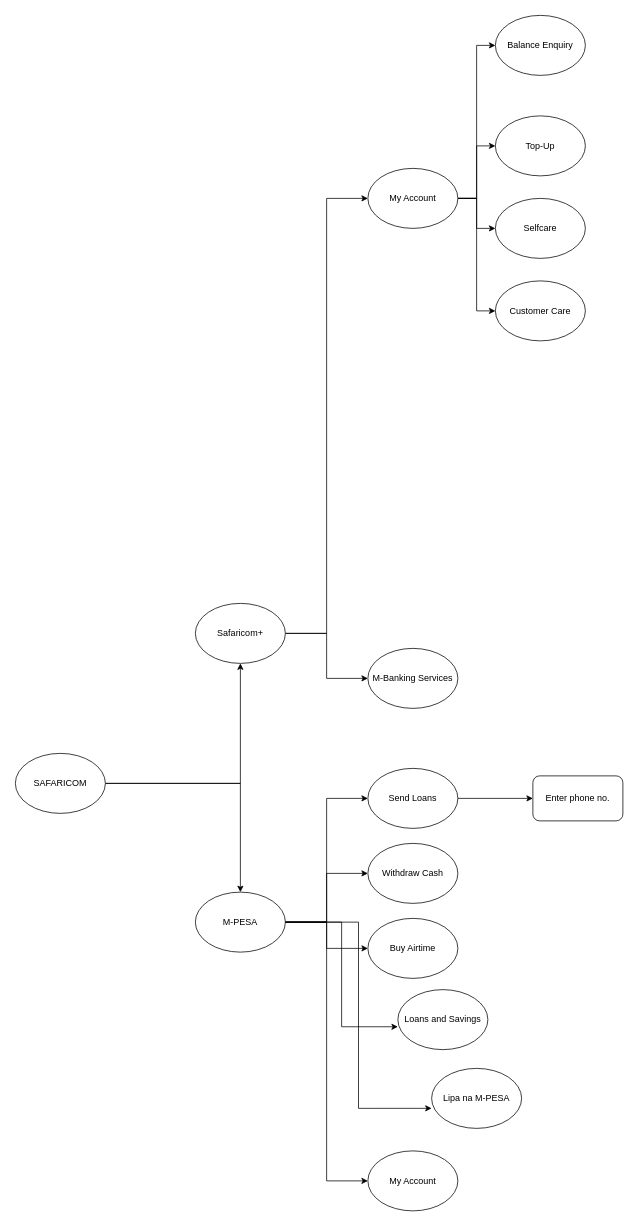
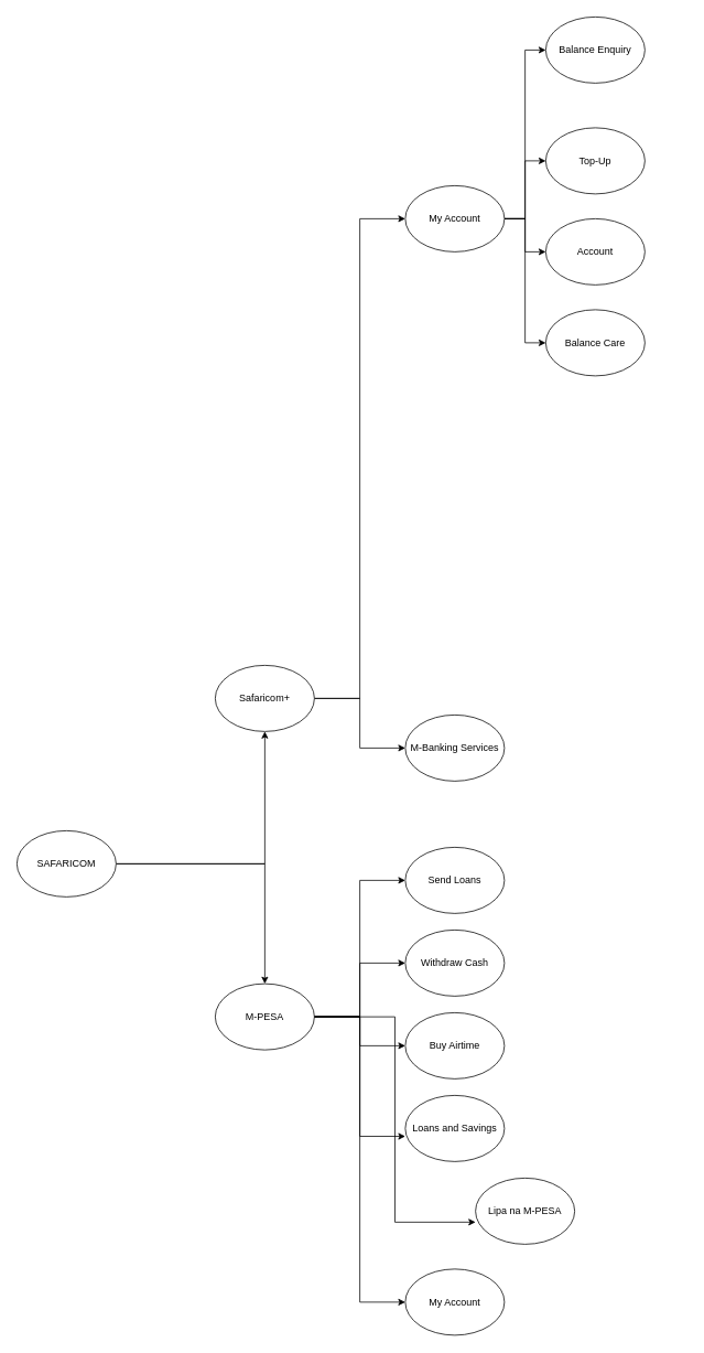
- <mxCell id="31" value="Selfcare" style="ellipse;whiteSpace=wrap;html=1;" parent="1" vertex="1"><mxGeometry x="660" y="264" width="120" height="80" as="geometry" /></mxCell>
+ <mxCell id="31" value="Account" style="ellipse;whiteSpace=wrap;html=1;" parent="1" vertex="1"><mxGeometry x="660" y="264" width="120" height="80" as="geometry" /></mxCell>
- <mxCell id="30" value="Customer Care" style="ellipse;whiteSpace=wrap;html=1;" parent="1" vertex="1"><mxGeometry x="660" y="374" width="120" height="80" as="geometry" /></mxCell>
+ <mxCell id="30" value="Balance Care" style="ellipse;whiteSpace=wrap;html=1;" parent="1" vertex="1"><mxGeometry x="660" y="374" width="120" height="80" as="geometry" /></mxCell>
- <mxCell id="23" style="edgeStyle=orthogonalEdgeStyle;rounded=0;orthogonalLoop=1;jettySize=auto;html=1;exitX=1;exitY=0.5;exitDx=0;exitDy=0;entryX=0;entryY=0.5;entryDx=0;entryDy=0;" edge="1" parent="1" source="24" target="32"><mxGeometry relative="1" as="geometry" /></mxCell>
- <mxCell id="32" value="Enter phone no." style="rounded=1;whiteSpace=wrap;html=1;" vertex="1" parent="1"><mxGeometry x="710" y="1034" width="120" height="60" as="geometry" /></mxCell>
- <mxCell id="22" value="Loans and Savings" style="ellipse;whiteSpace=wrap;html=1;" parent="1" vertex="1"><mxGeometry x="530" y="1319" width="120" height="80" as="geometry" /></mxCell>
+ <mxCell id="22" value="Loans and Savings" style="ellipse;whiteSpace=wrap;html=1;" parent="1" vertex="1"><mxGeometry x="490" y="1324" width="120" height="80" as="geometry" /></mxCell>
